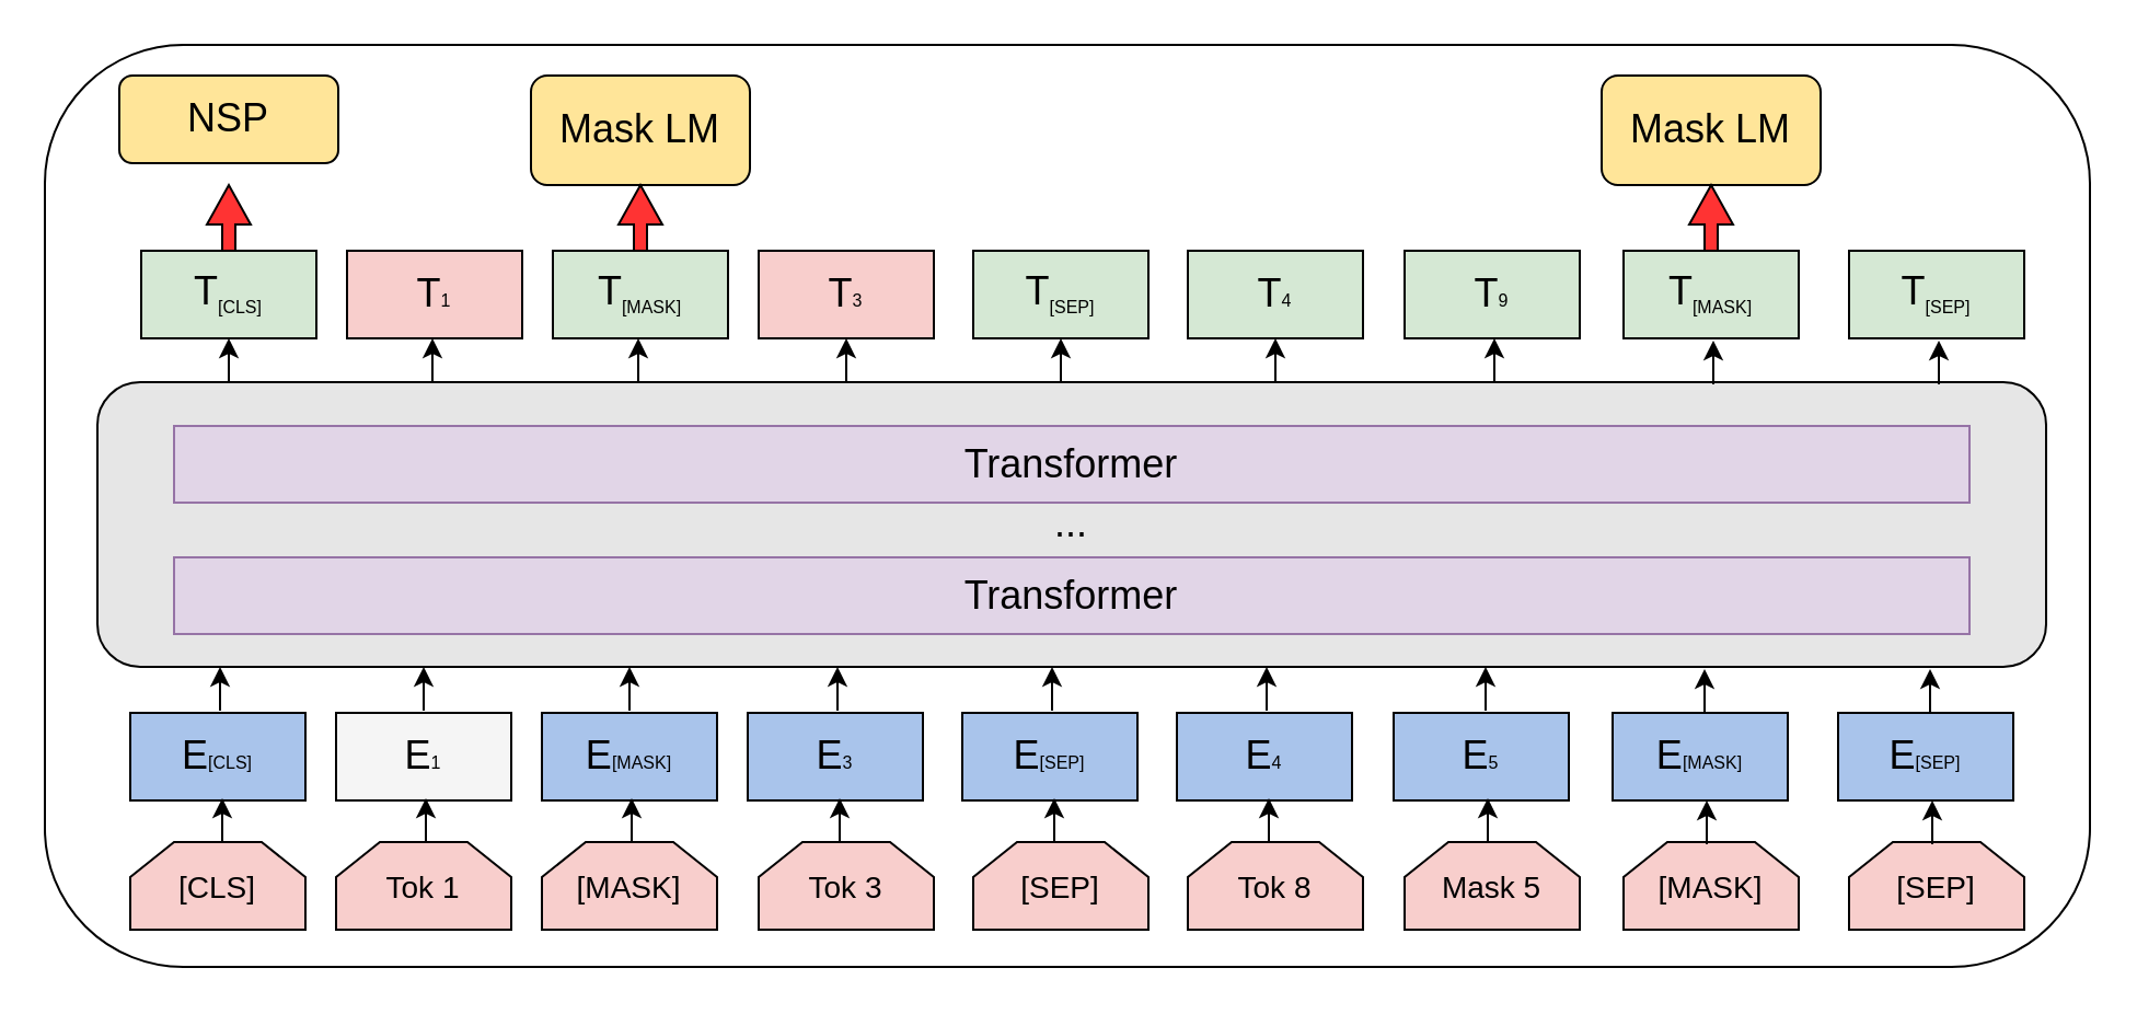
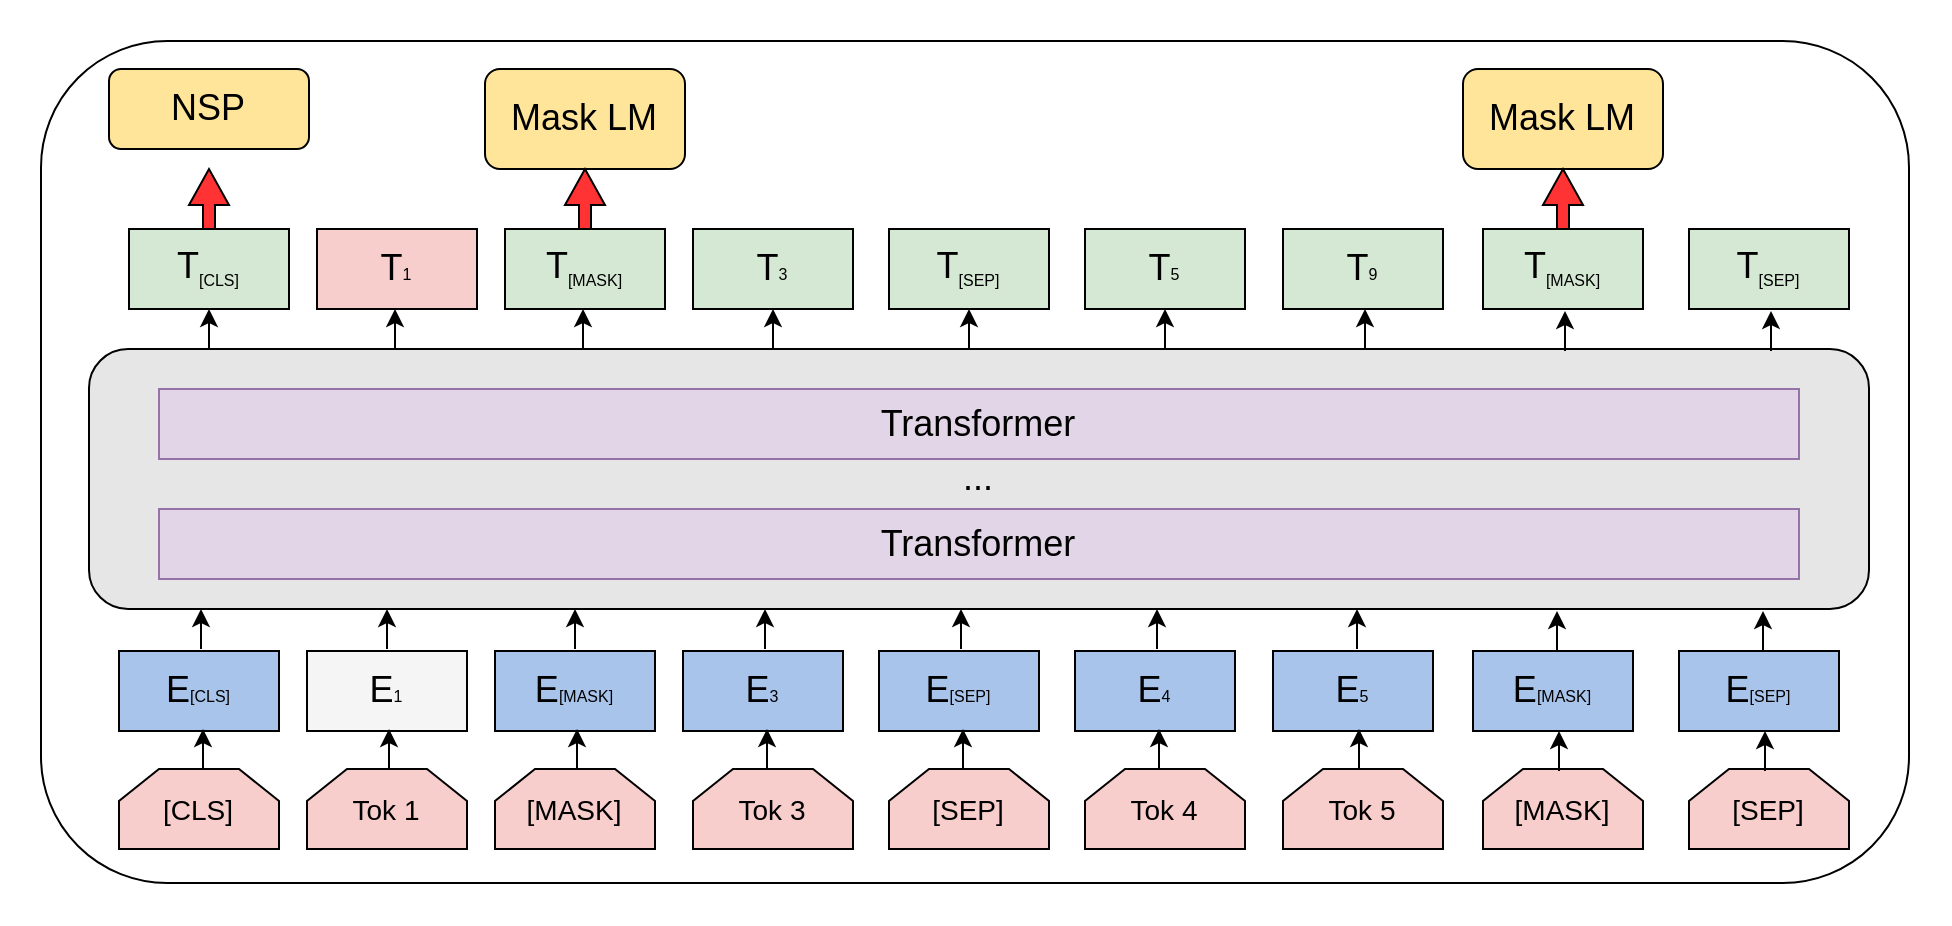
- <mxCell id="9" value="&lt;font style=&quot;font-size: 18px&quot;&gt;T&lt;/font&gt;&lt;font style=&quot;font-size: 8px&quot;&gt;3&lt;/font&gt;" style="rounded=0;whiteSpace=wrap;html=1;fillColor=#f8cecc;" vertex="1" parent="1"><mxGeometry x="346" y="114" width="80" height="40" as="geometry" /></mxCell>
+ <mxCell id="9" value="&lt;font style=&quot;font-size: 18px&quot;&gt;T&lt;/font&gt;&lt;font style=&quot;font-size: 8px&quot;&gt;3&lt;/font&gt;" style="rounded=0;whiteSpace=wrap;html=1;fillColor=#D5E8D4;" vertex="1" parent="1"><mxGeometry x="346" y="114" width="80" height="40" as="geometry" /></mxCell>
- <mxCell id="11" value="&lt;font style=&quot;font-size: 18px&quot;&gt;T&lt;/font&gt;&lt;font style=&quot;font-size: 8px&quot;&gt;4&lt;/font&gt;" style="rounded=0;whiteSpace=wrap;html=1;fillColor=#D5E8D4;" vertex="1" parent="1"><mxGeometry x="542" y="114" width="80" height="40" as="geometry" /></mxCell>
+ <mxCell id="11" value="&lt;font style=&quot;font-size: 18px&quot;&gt;T&lt;/font&gt;&lt;font style=&quot;font-size: 8px&quot;&gt;5&lt;/font&gt;" style="rounded=0;whiteSpace=wrap;html=1;fillColor=#D5E8D4;" vertex="1" parent="1"><mxGeometry x="542" y="114" width="80" height="40" as="geometry" /></mxCell>
- <mxCell id="50" value="&lt;font style=&quot;font-size: 14px&quot;&gt;Tok 8&lt;/font&gt;" style="shape=loopLimit;whiteSpace=wrap;html=1;fontSize=18;fillColor=#F8CECC;" vertex="1" parent="1"><mxGeometry x="542" y="384" width="80" height="40" as="geometry" /></mxCell>
+ <mxCell id="50" value="&lt;font style=&quot;font-size: 14px&quot;&gt;Tok 4&lt;/font&gt;" style="shape=loopLimit;whiteSpace=wrap;html=1;fontSize=18;fillColor=#F8CECC;" vertex="1" parent="1"><mxGeometry x="542" y="384" width="80" height="40" as="geometry" /></mxCell>
- <mxCell id="51" value="&lt;font style=&quot;font-size: 14px&quot;&gt;Mask 5&lt;/font&gt;" style="shape=loopLimit;whiteSpace=wrap;html=1;fontSize=18;fillColor=#F8CECC;" vertex="1" parent="1"><mxGeometry x="641" y="384" width="80" height="40" as="geometry" /></mxCell>
+ <mxCell id="51" value="&lt;font style=&quot;font-size: 14px&quot;&gt;Tok 5&lt;/font&gt;" style="shape=loopLimit;whiteSpace=wrap;html=1;fontSize=18;fillColor=#F8CECC;" vertex="1" parent="1"><mxGeometry x="641" y="384" width="80" height="40" as="geometry" /></mxCell>
